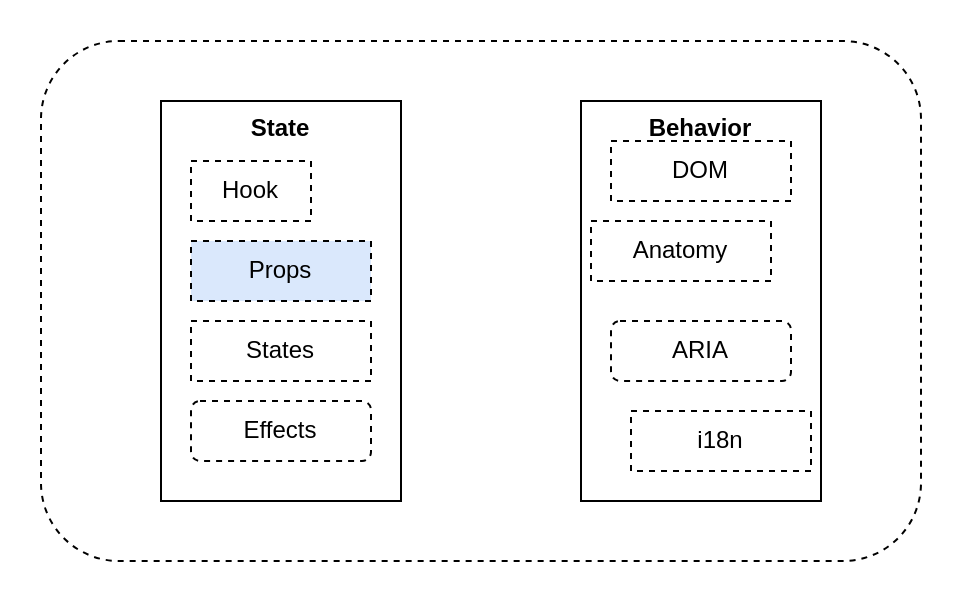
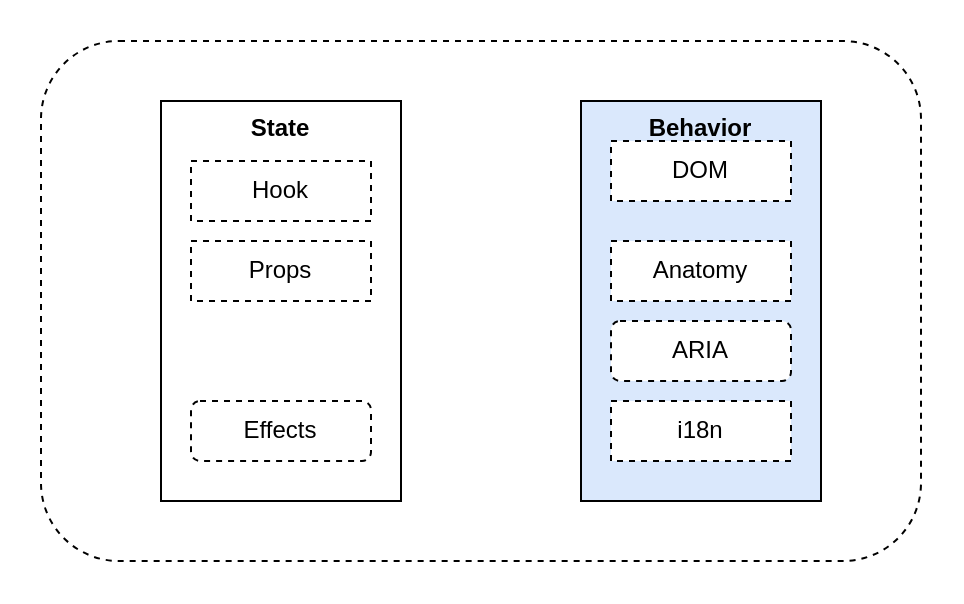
- <mxCell id="5" value="&lt;b&gt;Behavior&lt;/b&gt;" style="rounded=0;whiteSpace=wrap;html=1;verticalAlign=top;" vertex="1" parent="2"><mxGeometry x="270" y="30" width="120" height="200" as="geometry" /></mxCell>
+ <mxCell id="5" value="&lt;b&gt;Behavior&lt;/b&gt;" style="rounded=0;whiteSpace=wrap;html=1;verticalAlign=top;fillColor=#dae8fc;" vertex="1" parent="2"><mxGeometry x="270" y="30" width="120" height="200" as="geometry" /></mxCell>
- <mxCell id="6" value="Hook" style="rounded=0;whiteSpace=wrap;html=1;dashed=1;" vertex="1" parent="2"><mxGeometry x="75" y="60" width="60" height="30" as="geometry" /></mxCell>
+ <mxCell id="6" value="Hook" style="rounded=0;whiteSpace=wrap;html=1;dashed=1;" vertex="1" parent="2"><mxGeometry x="75" y="60" width="90" height="30" as="geometry" /></mxCell>
- <mxCell id="11" value="&lt;h2 style=&quot;border-width: 0px; border-style: solid; box-sizing: border-box; border-color: var(--colors-gray-200); margin-top: var(--space-12); margin-right: 0px; margin-bottom: var(--space-3); margin-left: 0px; font-size: var(--fontSizes-2xl); font-weight: var(--fontWeights-bold); line-height: 1.4; letter-spacing: var(--letterSpacings-tight); scroll-margin-top: var(--space-24); text-align: start;&quot; class=&quot;css-1hqvmcn&quot; id=&quot;anatomy&quot;&gt;Anatomy&lt;/h2&gt;" style="rounded=0;whiteSpace=wrap;html=1;dashed=1;" vertex="1" parent="2"><mxGeometry x="275" y="90" width="90" height="30" as="geometry" /></mxCell>
+ <mxCell id="11" value="&lt;h2 style=&quot;border-width: 0px; border-style: solid; box-sizing: border-box; border-color: var(--colors-gray-200); margin-top: var(--space-12); margin-right: 0px; margin-bottom: var(--space-3); margin-left: 0px; font-size: var(--fontSizes-2xl); font-weight: var(--fontWeights-bold); line-height: 1.4; letter-spacing: var(--letterSpacings-tight); scroll-margin-top: var(--space-24); text-align: start;&quot; class=&quot;css-1hqvmcn&quot; id=&quot;anatomy&quot;&gt;Anatomy&lt;/h2&gt;" style="rounded=0;whiteSpace=wrap;html=1;dashed=1;" vertex="1" parent="2"><mxGeometry x="285" y="100" width="90" height="30" as="geometry" /></mxCell>
- <mxCell id="7" value="Props" style="rounded=0;whiteSpace=wrap;html=1;dashed=1;fillColor=#dae8fc;" vertex="1" parent="2"><mxGeometry x="75" y="100" width="90" height="30" as="geometry" /></mxCell>
+ <mxCell id="7" value="Props" style="rounded=0;whiteSpace=wrap;html=1;dashed=1;" vertex="1" parent="2"><mxGeometry x="75" y="100" width="90" height="30" as="geometry" /></mxCell>
- <mxCell id="8" value="States" style="rounded=0;whiteSpace=wrap;html=1;dashed=1;" vertex="1" parent="2"><mxGeometry x="75" y="140" width="90" height="30" as="geometry" /></mxCell>
- <mxCell id="12" value="i18n" style="rounded=0;whiteSpace=wrap;html=1;dashed=1;" vertex="1" parent="2"><mxGeometry x="295" y="185" width="90" height="30" as="geometry" /></mxCell>
+ <mxCell id="12" value="i18n" style="rounded=0;whiteSpace=wrap;html=1;dashed=1;" vertex="1" parent="2"><mxGeometry x="285" y="180" width="90" height="30" as="geometry" /></mxCell>
